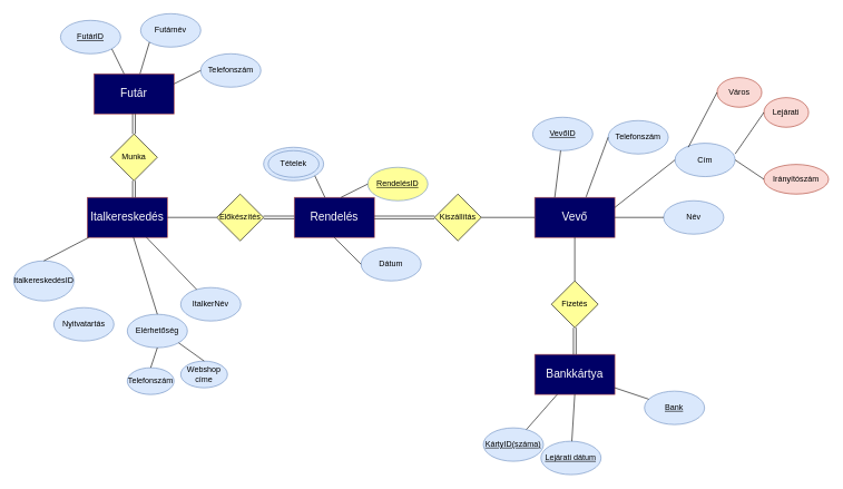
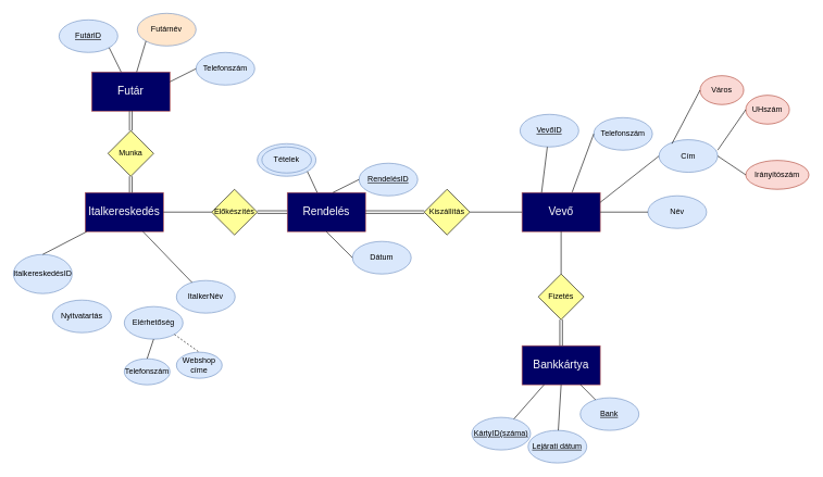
- <mxCell id="4" value="Futárnév" style="ellipse;whiteSpace=wrap;html=1;fillColor=#dae8fc;strokeColor=#6c8ebf;" parent="1" vertex="1"><mxGeometry x="210" y="20" width="90" height="50" as="geometry" /></mxCell>
+ <mxCell id="4" value="Futárnév" style="ellipse;whiteSpace=wrap;html=1;fillColor=#ffe6cc;strokeColor=#6c8ebf;" parent="1" vertex="1"><mxGeometry x="210" y="20" width="90" height="50" as="geometry" /></mxCell>
- <mxCell id="53" value="Lejárati" style="ellipse;whiteSpace=wrap;html=1;fillColor=#fad9d5;strokeColor=#ae4132;" parent="1" vertex="1"><mxGeometry x="1143.16" y="145.66" width="66.92" height="44.34" as="geometry" /></mxCell>
+ <mxCell id="53" value="UHszám" style="ellipse;whiteSpace=wrap;html=1;fillColor=#fad9d5;strokeColor=#ae4132;" parent="1" vertex="1"><mxGeometry x="1143.16" y="145.66" width="66.92" height="44.34" as="geometry" /></mxCell>
- <mxCell id="36" value="&lt;u&gt;RendelésID&lt;/u&gt;" style="ellipse;whiteSpace=wrap;html=1;fillColor=#ffff99;strokeColor=#6c8ebf;" parent="1" vertex="1"><mxGeometry x="550" y="250" width="90" height="50" as="geometry" /></mxCell>
+ <mxCell id="36" value="&lt;u&gt;RendelésID&lt;/u&gt;" style="ellipse;whiteSpace=wrap;html=1;fillColor=#dae8fc;strokeColor=#6c8ebf;" parent="1" vertex="1"><mxGeometry x="550" y="250" width="90" height="50" as="geometry" /></mxCell>
- <mxCell id="17" value="" style="endArrow=none;html=1;entryX=0.5;entryY=0;entryDx=0;entryDy=0;" parent="1" source="5" target="16" edge="1"><mxGeometry width="50" height="50" relative="1" as="geometry"><mxPoint x="250" y="565" as="sourcePoint" /><mxPoint x="470" y="720" as="targetPoint" /></mxGeometry></mxCell>
- <mxCell id="21" value="" style="endArrow=none;html=1;entryX=0.5;entryY=0;entryDx=0;entryDy=0;exitX=1;exitY=1;exitDx=0;exitDy=0;" parent="1" source="16" target="20" edge="1"><mxGeometry width="50" height="50" relative="1" as="geometry"><mxPoint x="315" y="510" as="sourcePoint" /><mxPoint x="430" y="740" as="targetPoint" /></mxGeometry></mxCell>
+ <mxCell id="21" value="" style="endArrow=none;html=1;entryX=0.5;entryY=0;entryDx=0;entryDy=0;exitX=1;exitY=1;exitDx=0;exitDy=0;dashed=1;" parent="1" source="16" target="20" edge="1"><mxGeometry width="50" height="50" relative="1" as="geometry"><mxPoint x="315" y="510" as="sourcePoint" /><mxPoint x="430" y="740" as="targetPoint" /></mxGeometry></mxCell>
- <mxCell id="61" value="&lt;u&gt;Bank&lt;/u&gt;" style="ellipse;whiteSpace=wrap;html=1;fillColor=#dae8fc;strokeColor=#6c8ebf;" parent="1" vertex="1"><mxGeometry x="964.33" y="585" width="90" height="50" as="geometry" /></mxCell>
+ <mxCell id="61" value="&lt;u&gt;Bank&lt;/u&gt;" style="ellipse;whiteSpace=wrap;html=1;fillColor=#dae8fc;strokeColor=#6c8ebf;" parent="1" vertex="1"><mxGeometry x="889.33" y="610" width="90" height="50" as="geometry" /></mxCell>
